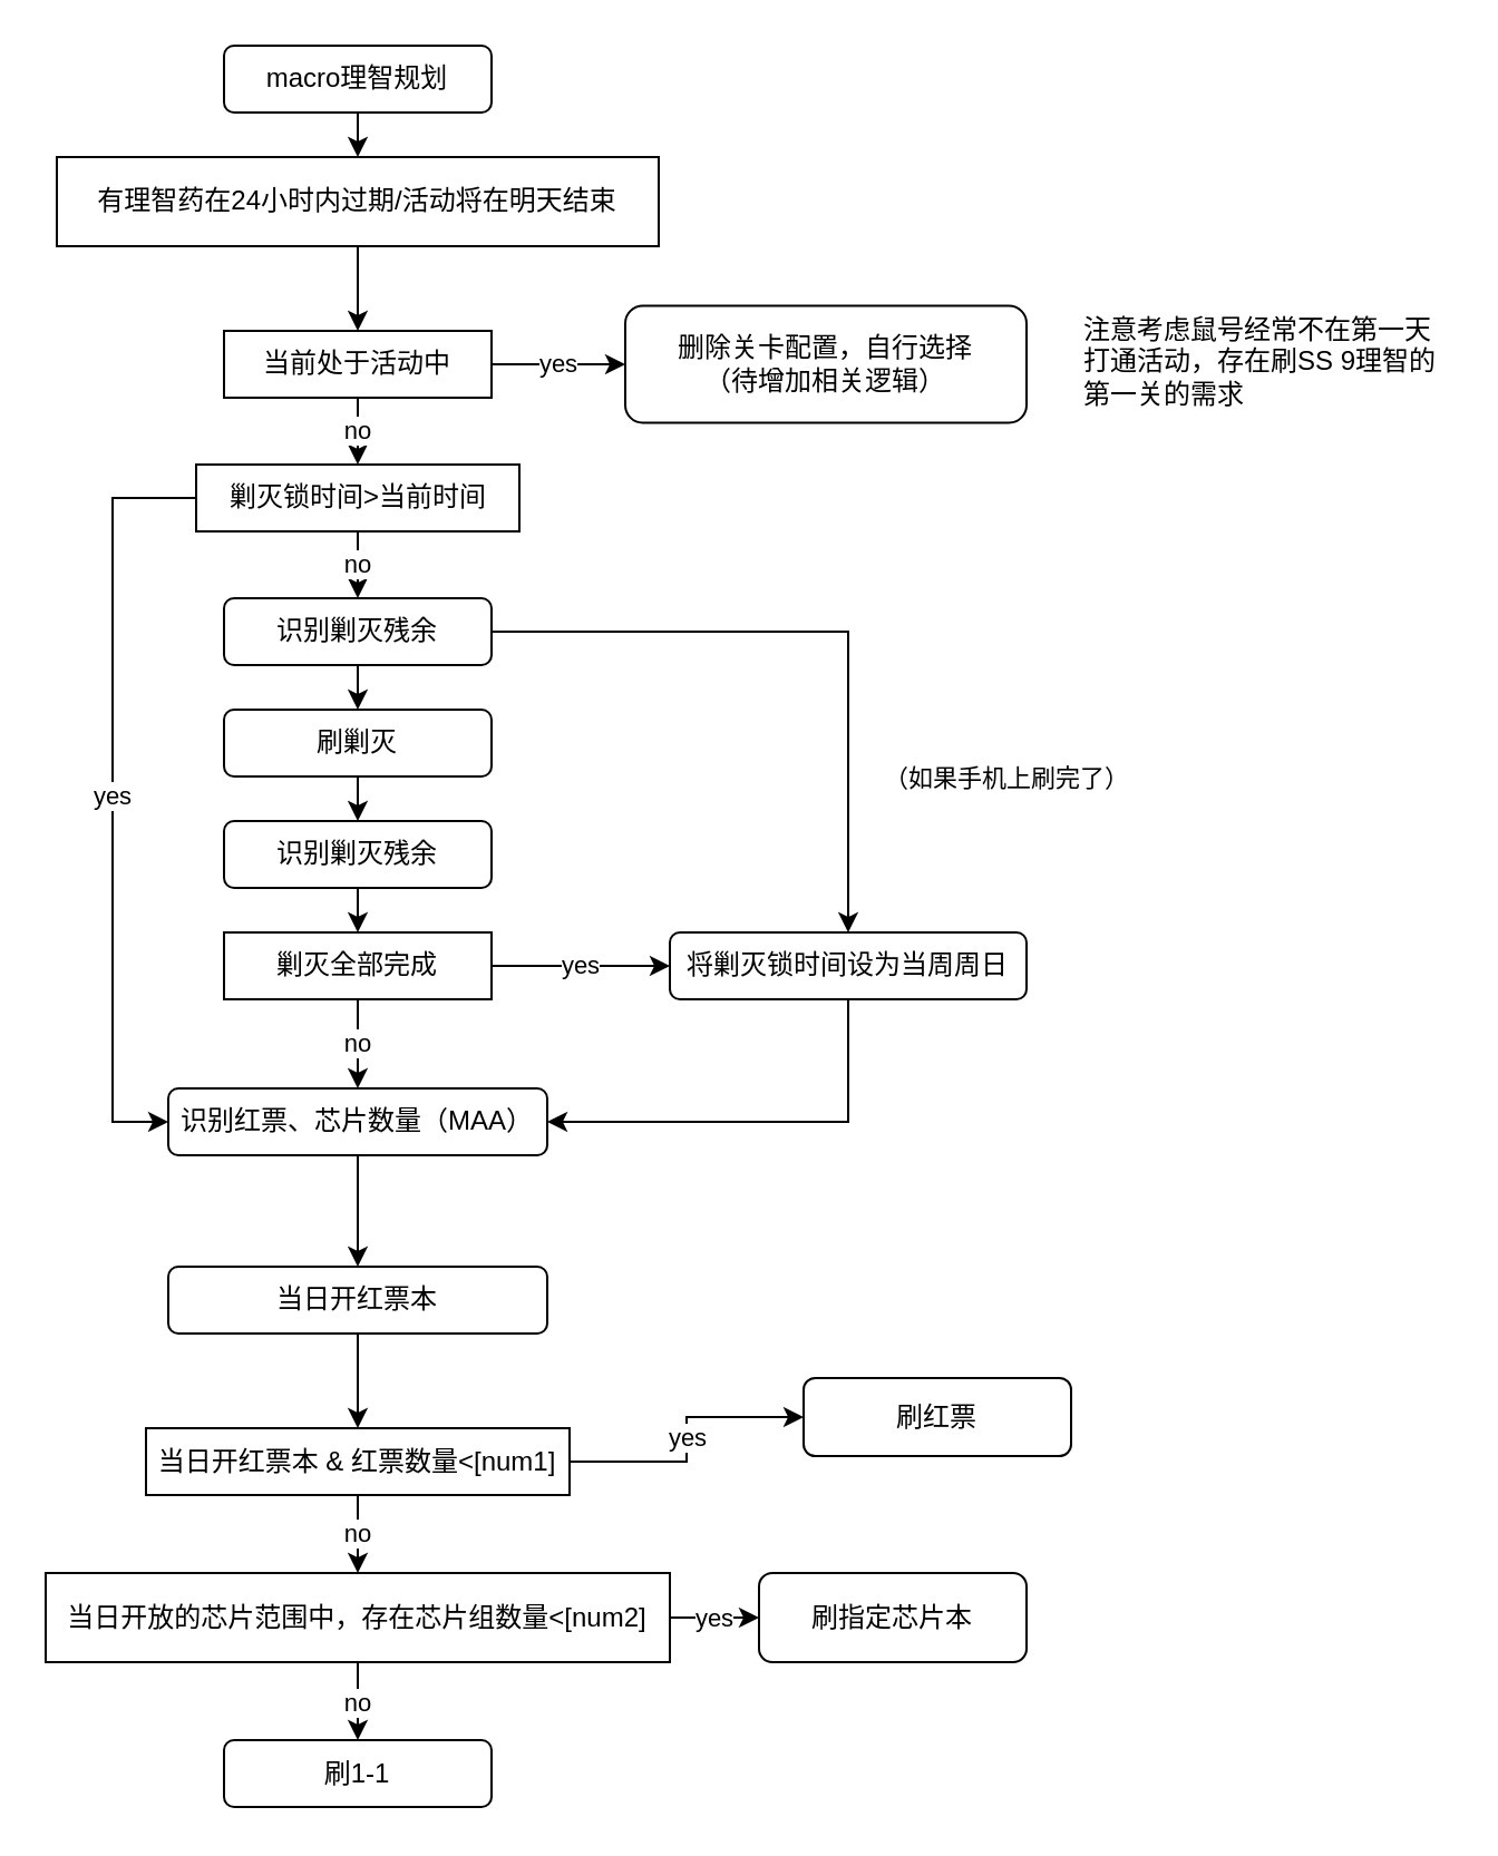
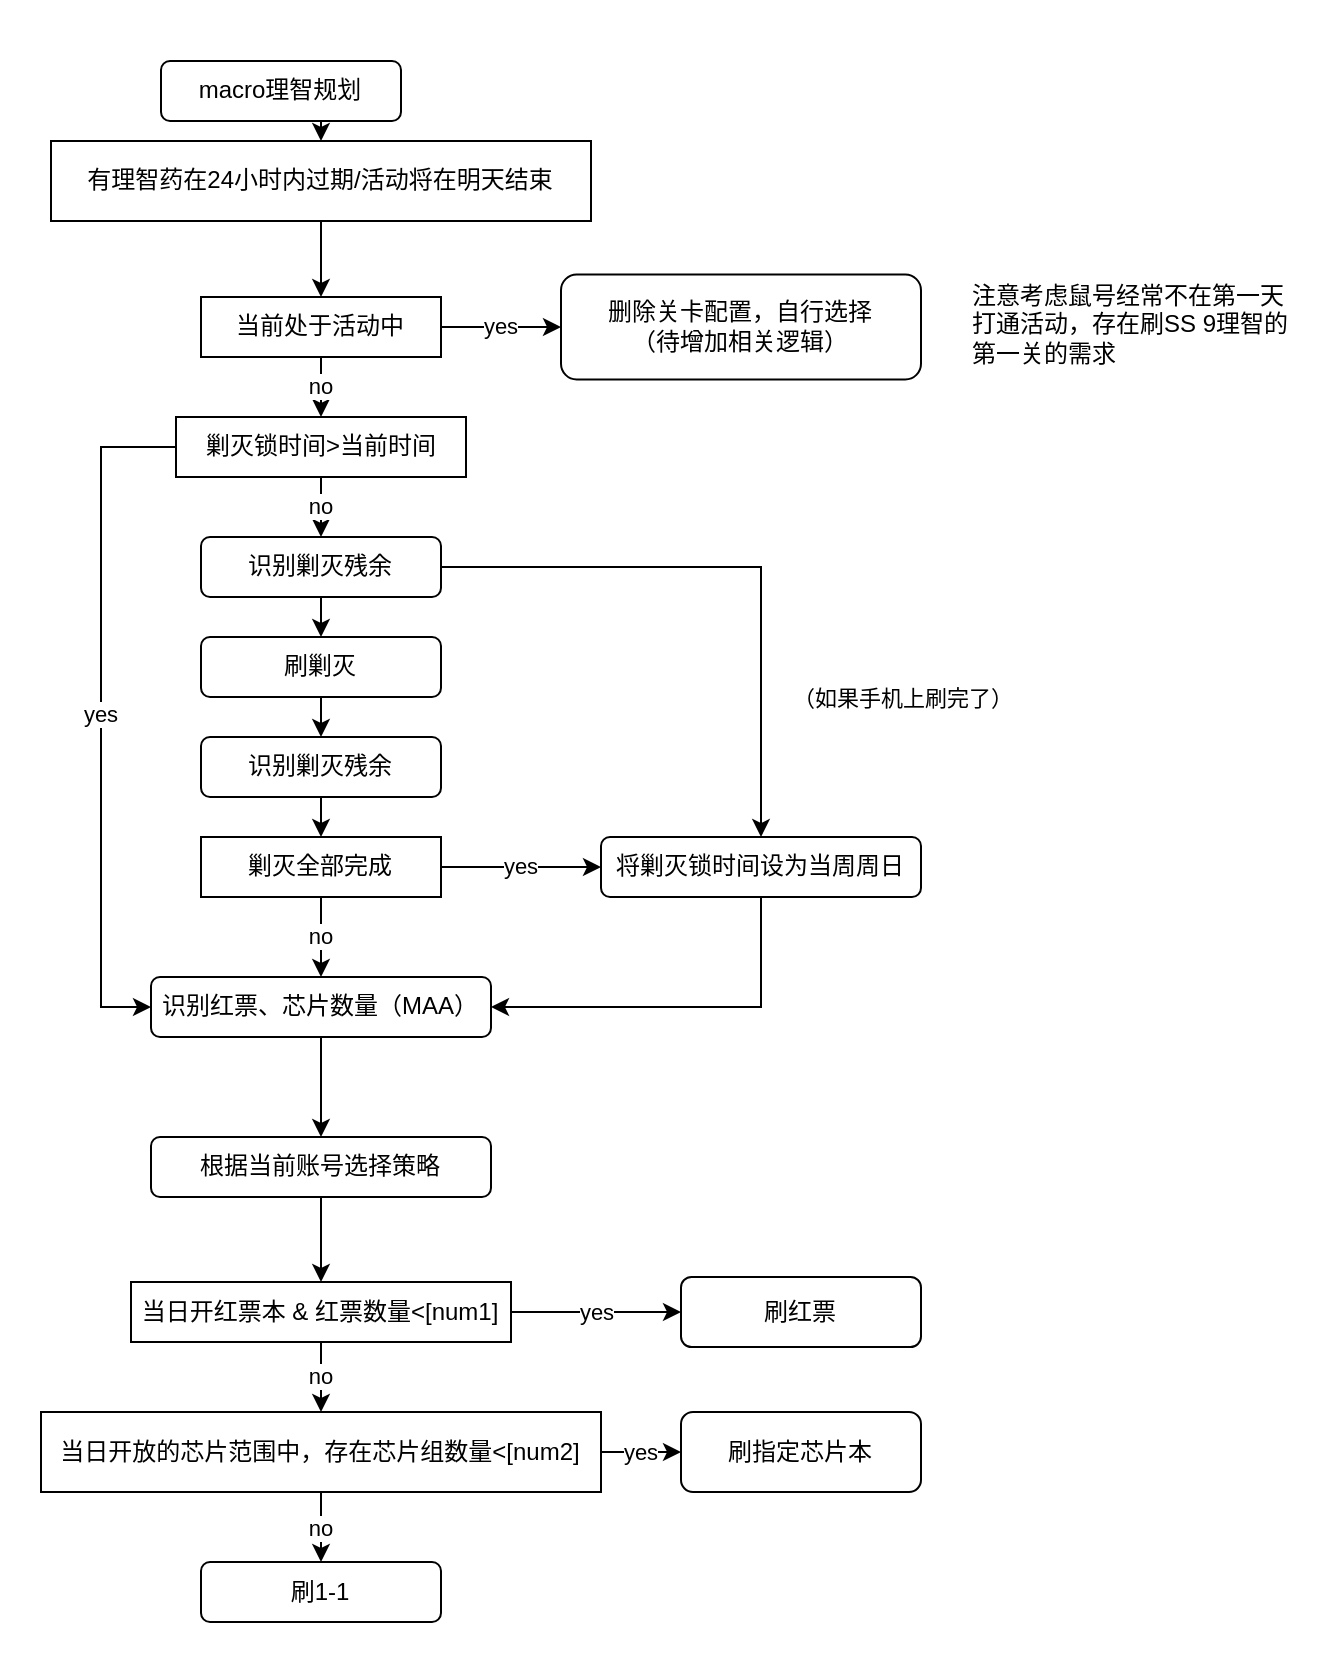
- <mxCell id="3" value="macro理智规划" style="rounded=1;whiteSpace=wrap;html=1;fontSize=12;glass=0;strokeWidth=1;shadow=0;" parent="1" vertex="1"><mxGeometry x="100" y="20" width="120" height="30" as="geometry" /></mxCell>
+ <mxCell id="3" value="macro理智规划" style="rounded=1;whiteSpace=wrap;html=1;fontSize=12;glass=0;strokeWidth=1;shadow=0;" parent="1" vertex="1"><mxGeometry x="80" y="30" width="120" height="30" as="geometry" /></mxCell>
- <mxCell id="36" value="当日开红票本" style="rounded=1;whiteSpace=wrap;html=1;" parent="1" vertex="1"><mxGeometry x="75" y="568" width="170" height="30" as="geometry" /></mxCell>
+ <mxCell id="36" value="根据当前账号选择策略" style="rounded=1;whiteSpace=wrap;html=1;" parent="1" vertex="1"><mxGeometry x="75" y="568" width="170" height="30" as="geometry" /></mxCell>
- <mxCell id="25" value="刷红票" style="rounded=1;whiteSpace=wrap;html=1;" parent="1" vertex="1"><mxGeometry x="360" y="618" width="120" height="35" as="geometry" /></mxCell>
+ <mxCell id="25" value="刷红票" style="rounded=1;whiteSpace=wrap;html=1;" parent="1" vertex="1"><mxGeometry x="340" y="638" width="120" height="35" as="geometry" /></mxCell>
